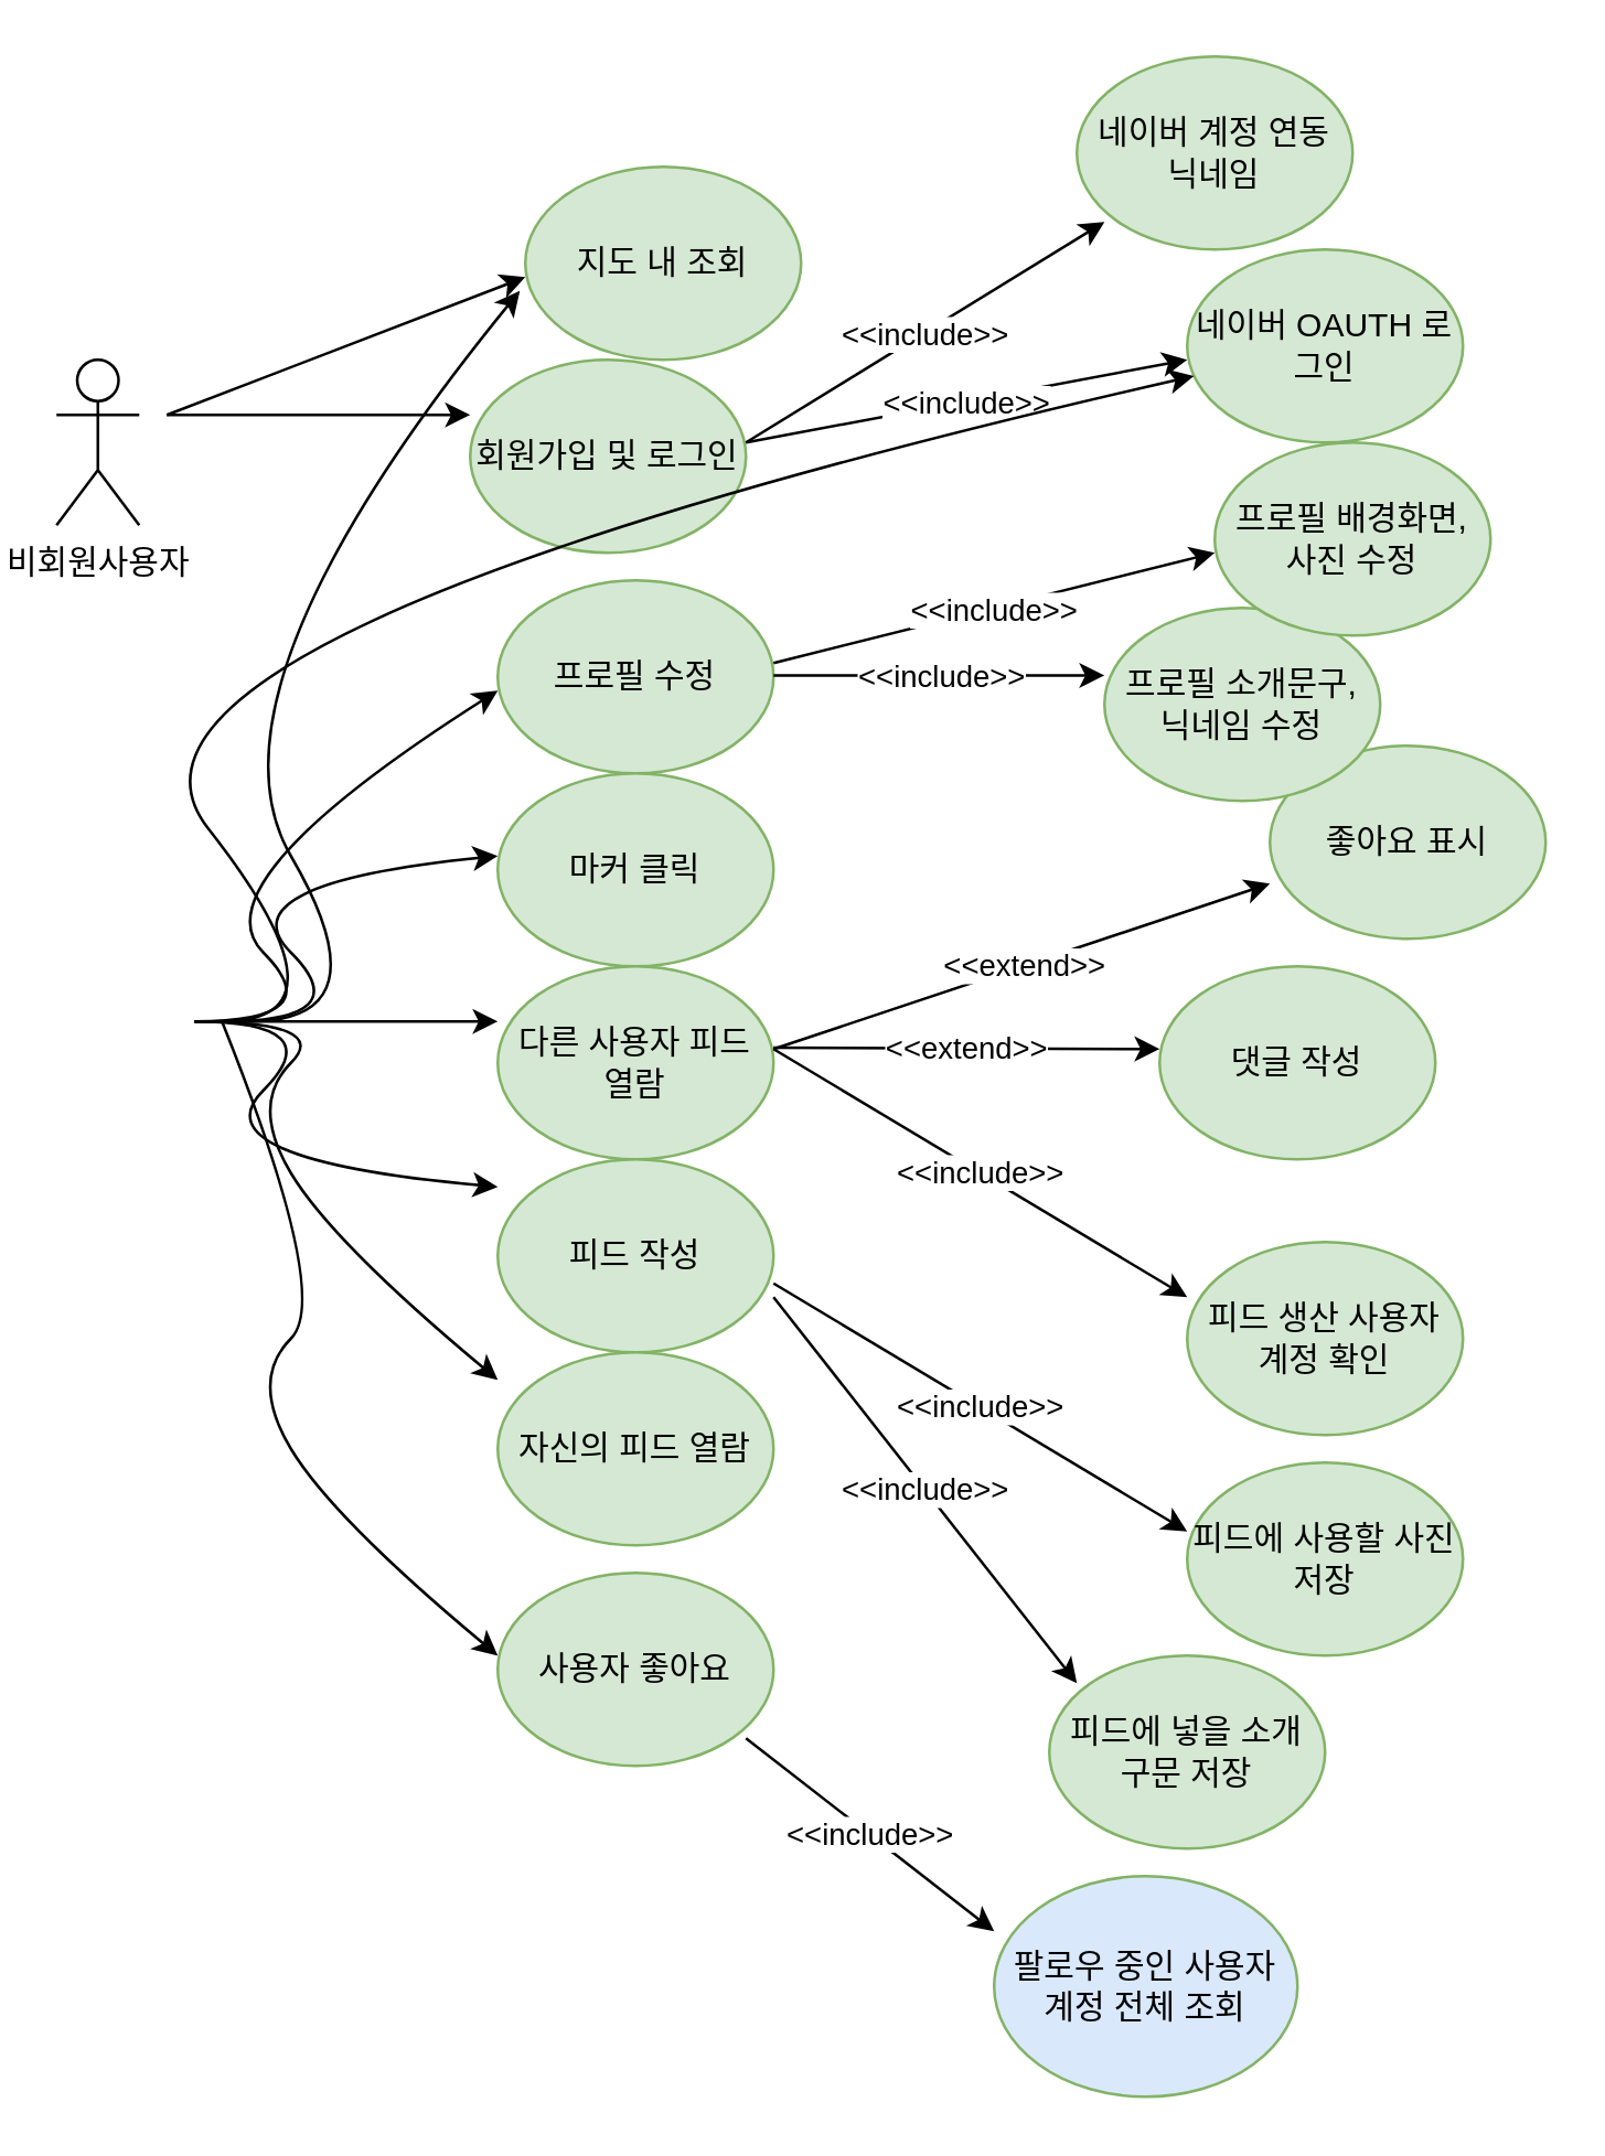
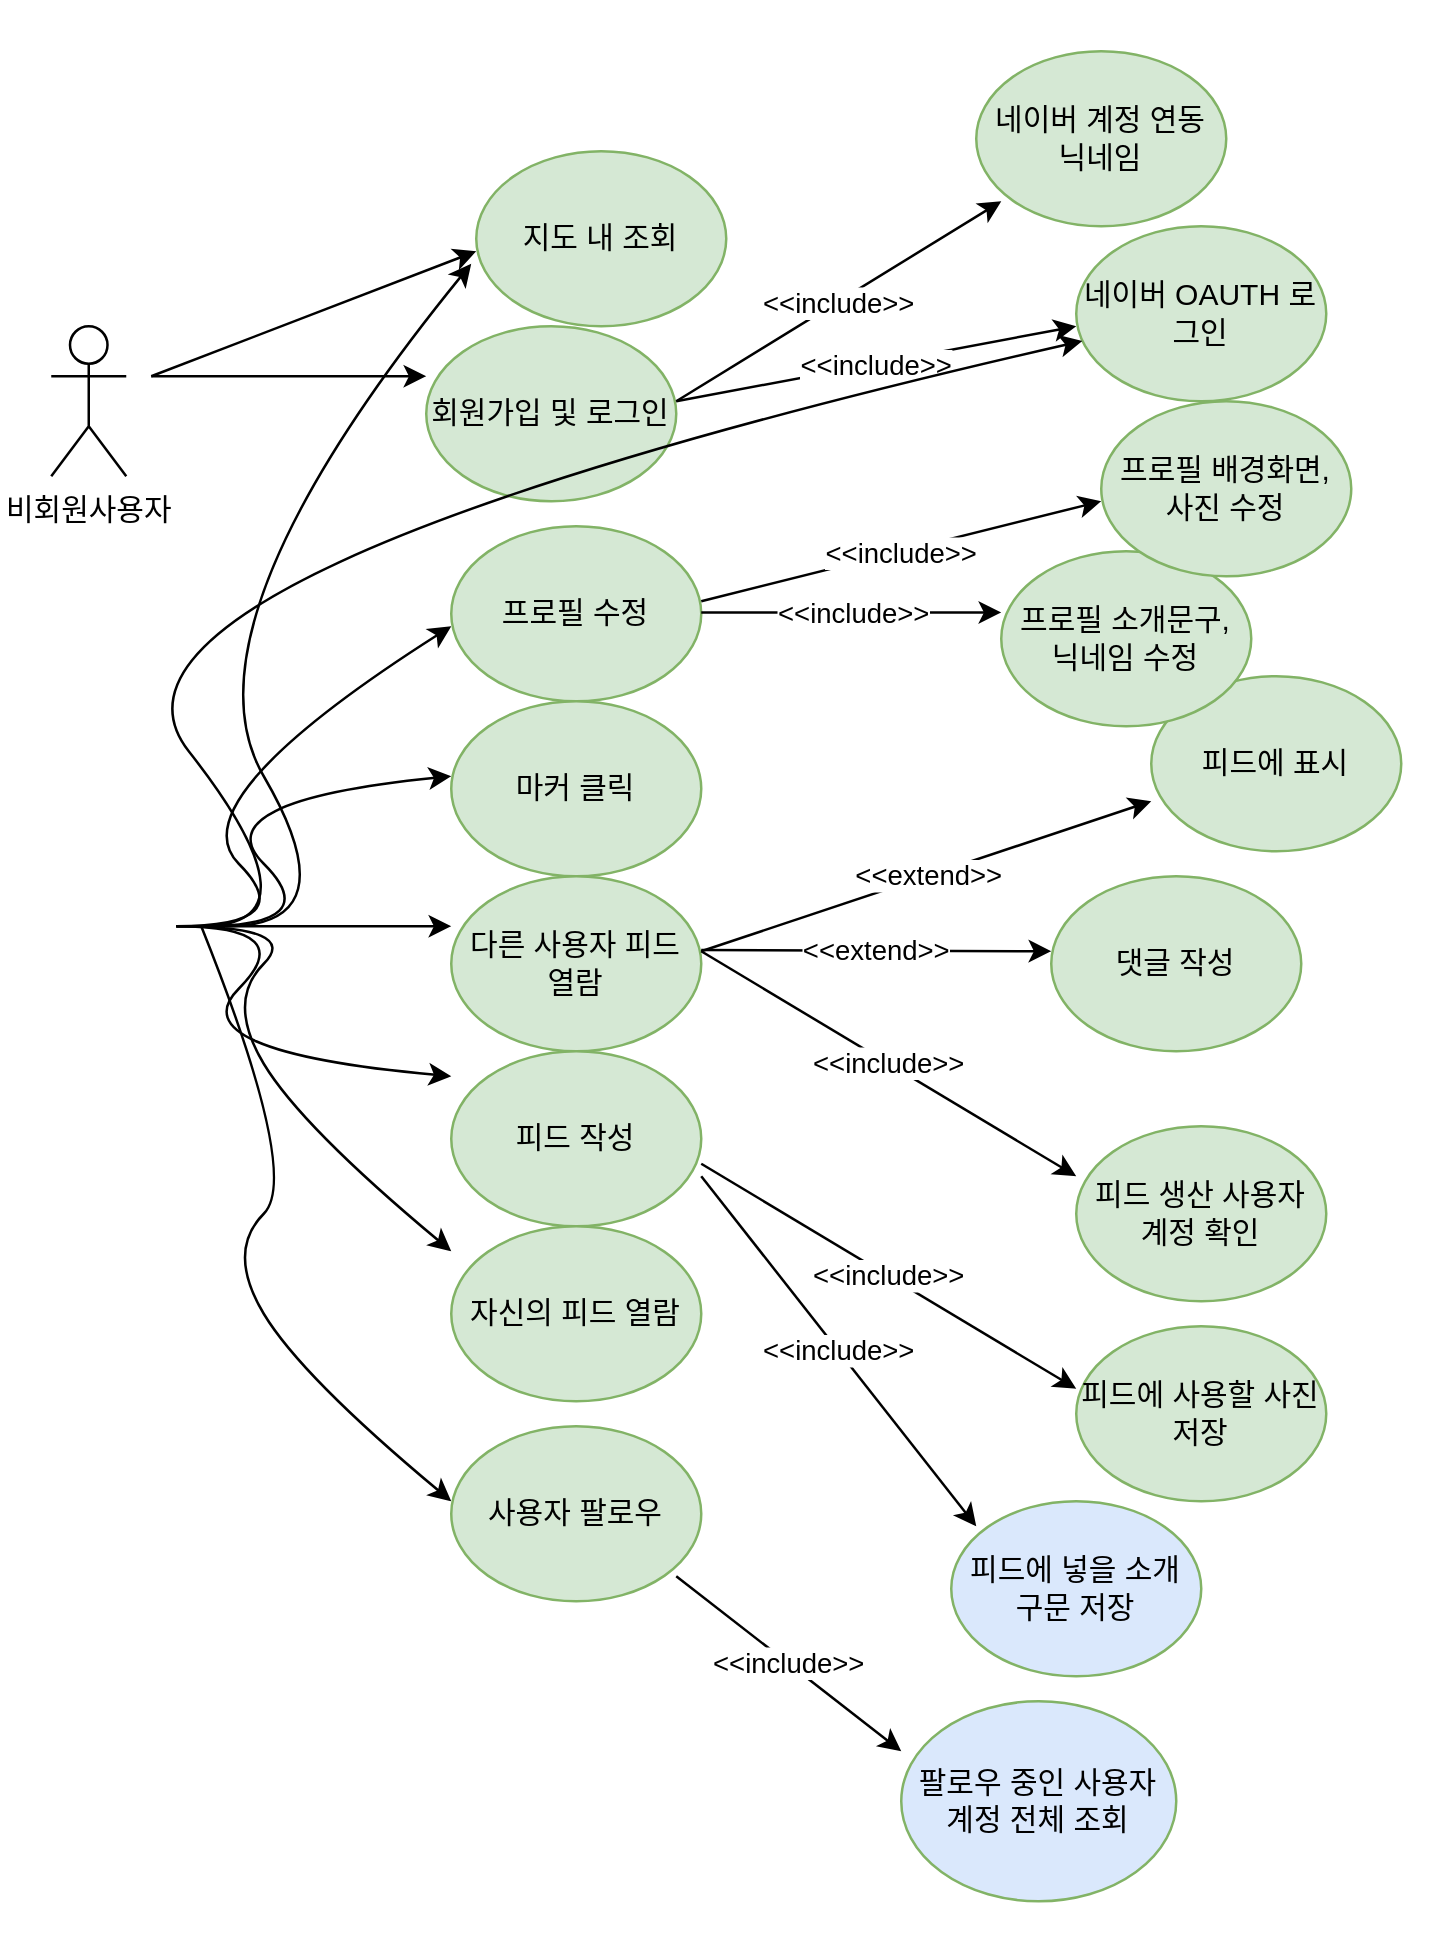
- <mxCell id="29" value="좋아요 표시" style="ellipse;whiteSpace=wrap;html=1;labelBackgroundColor=none;fillColor=#d5e8d4;strokeColor=#82b366;" vertex="1" parent="1"><mxGeometry x="460" y="270" width="100" height="70" as="geometry" /></mxCell>
+ <mxCell id="29" value="피드에 표시" style="ellipse;whiteSpace=wrap;html=1;labelBackgroundColor=none;fillColor=#d5e8d4;strokeColor=#82b366;" vertex="1" parent="1"><mxGeometry x="460" y="270" width="100" height="70" as="geometry" /></mxCell>
- <mxCell id="24" value="사용자 좋아요" style="ellipse;whiteSpace=wrap;html=1;labelBackgroundColor=none;fillColor=#d5e8d4;strokeColor=#82b366;" vertex="1" parent="1"><mxGeometry x="180" y="570" width="100" height="70" as="geometry" /></mxCell>
+ <mxCell id="24" value="사용자 팔로우" style="ellipse;whiteSpace=wrap;html=1;labelBackgroundColor=none;fillColor=#d5e8d4;strokeColor=#82b366;" vertex="1" parent="1"><mxGeometry x="180" y="570" width="100" height="70" as="geometry" /></mxCell>
- <mxCell id="41" value="피드에 넣을 소개 구문 저장" style="ellipse;whiteSpace=wrap;html=1;labelBackgroundColor=none;fillColor=#d5e8d4;strokeColor=#82b366;" vertex="1" parent="1"><mxGeometry x="380" y="600" width="100" height="70" as="geometry" /></mxCell>
+ <mxCell id="41" value="피드에 넣을 소개 구문 저장" style="ellipse;whiteSpace=wrap;html=1;labelBackgroundColor=none;fillColor=#dae8fc;strokeColor=#82b366;" vertex="1" parent="1"><mxGeometry x="380" y="600" width="100" height="70" as="geometry" /></mxCell>
